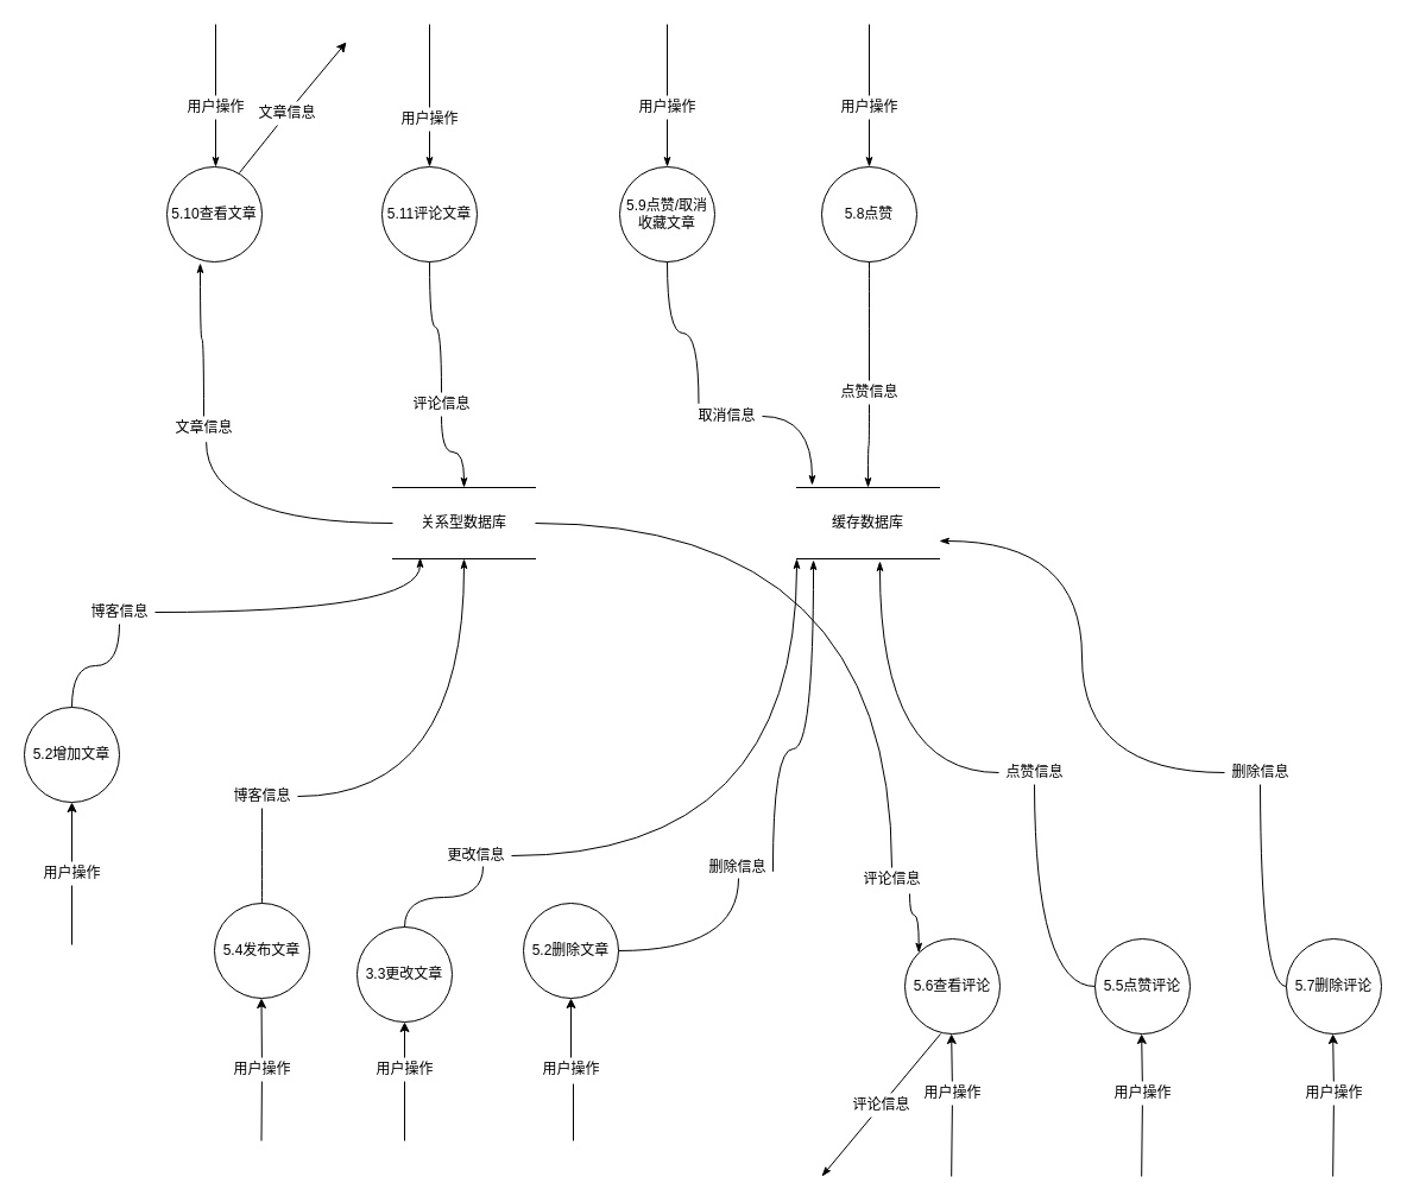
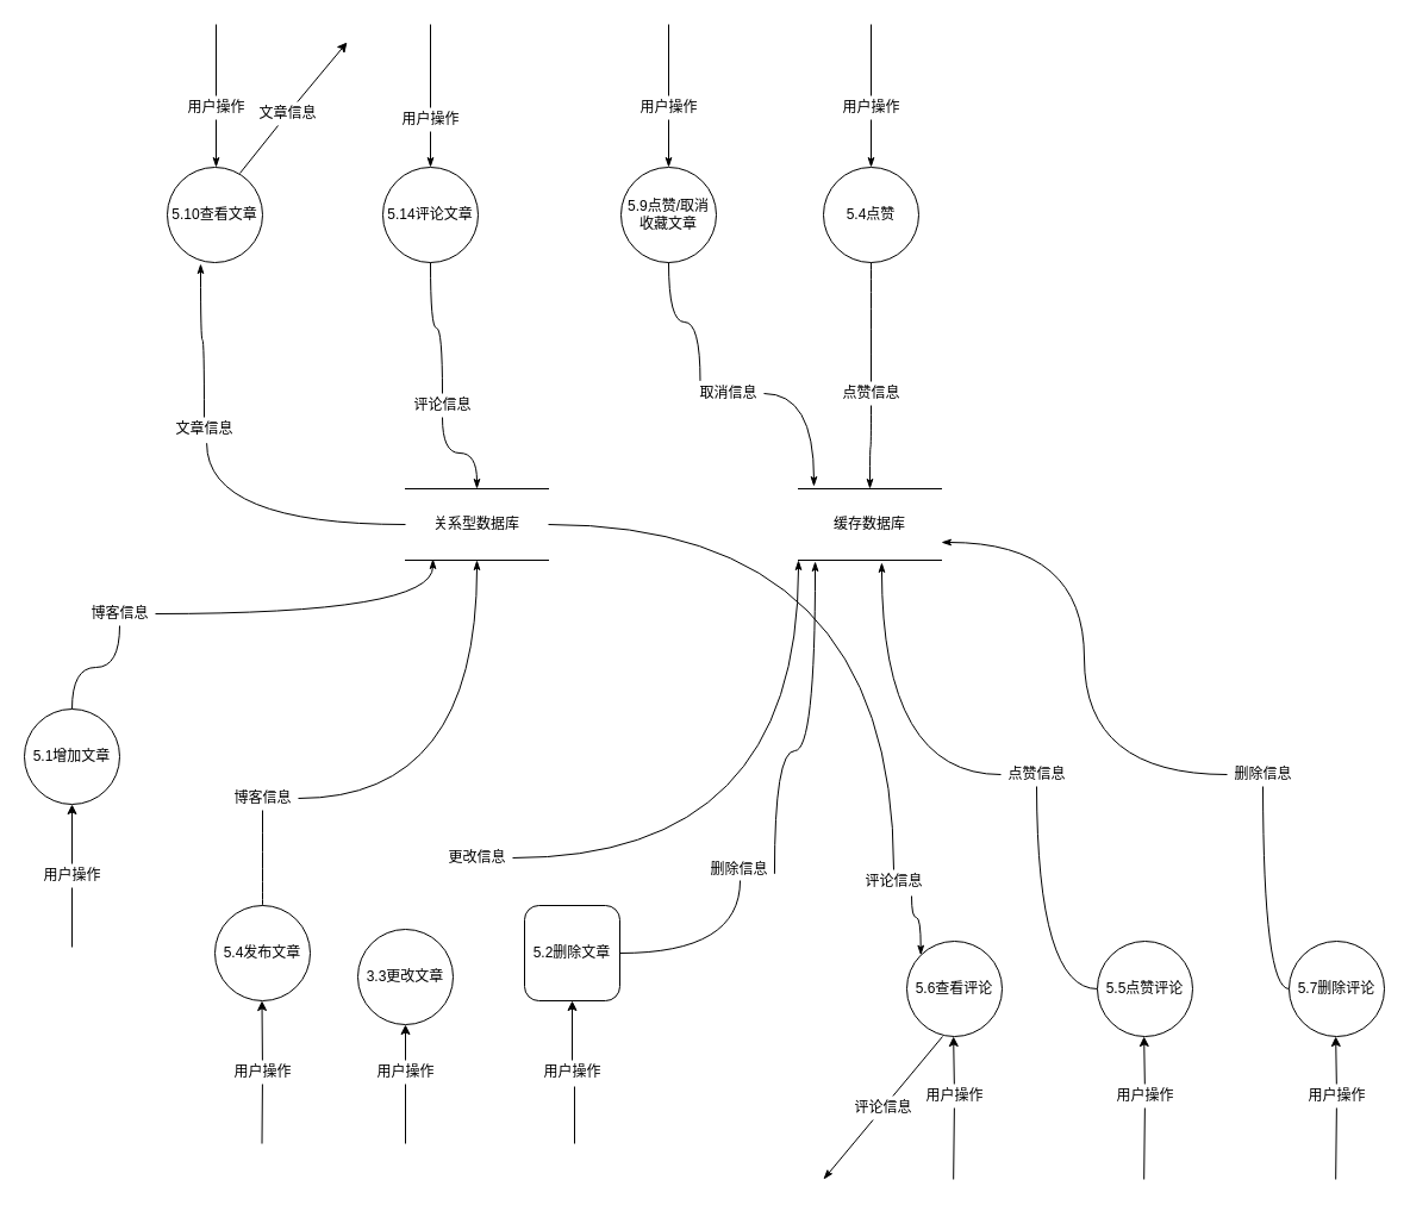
- <mxCell id="47" value="5.11评论文章" style="ellipse;whiteSpace=wrap;html=1;aspect=fixed;" parent="1" vertex="1"><mxGeometry x="321" y="140" width="80" height="80" as="geometry" /></mxCell>
+ <mxCell id="47" value="5.14评论文章" style="ellipse;whiteSpace=wrap;html=1;aspect=fixed;" parent="1" vertex="1"><mxGeometry x="321" y="140" width="80" height="80" as="geometry" /></mxCell>
- <mxCell id="51" value="5.8点赞" style="ellipse;whiteSpace=wrap;html=1;aspect=fixed;" parent="1" vertex="1"><mxGeometry x="691" y="140" width="80" height="80" as="geometry" /></mxCell>
+ <mxCell id="51" value="5.4点赞" style="ellipse;whiteSpace=wrap;html=1;aspect=fixed;" parent="1" vertex="1"><mxGeometry x="691" y="140" width="80" height="80" as="geometry" /></mxCell>
- <mxCell id="83" value="取消信息" style="text;html=1;align=center;verticalAlign=middle;resizable=0;points=[];autosize=1;" parent="1" vertex="1"><mxGeometry x="581" y="340" width="60" height="20" as="geometry" /></mxCell>
+ <mxCell id="83" value="取消信息" style="text;html=1;align=center;verticalAlign=middle;resizable=0;points=[];autosize=1;" parent="1" vertex="1"><mxGeometry x="581" y="320" width="60" height="20" as="geometry" /></mxCell>
- <mxCell id="10" value="关系型数据库" style="shape=partialRectangle;whiteSpace=wrap;html=1;left=0;right=0;fillColor=none;" parent="1" vertex="1"><mxGeometry x="330" y="410" width="120" height="60" as="geometry" /></mxCell>
+ <mxCell id="10" value="关系型数据库" style="shape=partialRectangle;whiteSpace=wrap;html=1;left=0;right=0;fillColor=none;" parent="1" vertex="1"><mxGeometry x="340" y="410" width="120" height="60" as="geometry" /></mxCell>
- <mxCell id="4" value="5.2增加文章" style="ellipse;whiteSpace=wrap;html=1;aspect=fixed;" parent="1" vertex="1"><mxGeometry x="20" y="595" width="80" height="80" as="geometry" /></mxCell>
+ <mxCell id="4" value="5.1增加文章" style="ellipse;whiteSpace=wrap;html=1;aspect=fixed;" parent="1" vertex="1"><mxGeometry x="20" y="595" width="80" height="80" as="geometry" /></mxCell>
- <mxCell id="32" style="edgeStyle=orthogonalEdgeStyle;curved=1;rounded=0;orthogonalLoop=1;jettySize=auto;html=1;entryX=0.6;entryY=0.95;entryDx=0;entryDy=0;startArrow=none;startFill=0;endArrow=none;endFill=0;entryPerimeter=0;" parent="1" source="8" target="31" edge="1"><mxGeometry relative="1" as="geometry"><mxPoint x="330" y="800" as="sourcePoint" /><mxPoint x="241.04" y="311.02" as="targetPoint" /></mxGeometry></mxCell>
- <mxCell id="13" value="5.2删除文章" style="ellipse;whiteSpace=wrap;html=1;aspect=fixed;" parent="1" vertex="1"><mxGeometry x="440" y="760" width="80" height="80" as="geometry" /></mxCell>
+ <mxCell id="13" value="5.2删除文章" style="whiteSpace=wrap;html=1;aspect=fixed;rounded=1;" parent="1" vertex="1"><mxGeometry x="440" y="760" width="80" height="80" as="geometry" /></mxCell>
